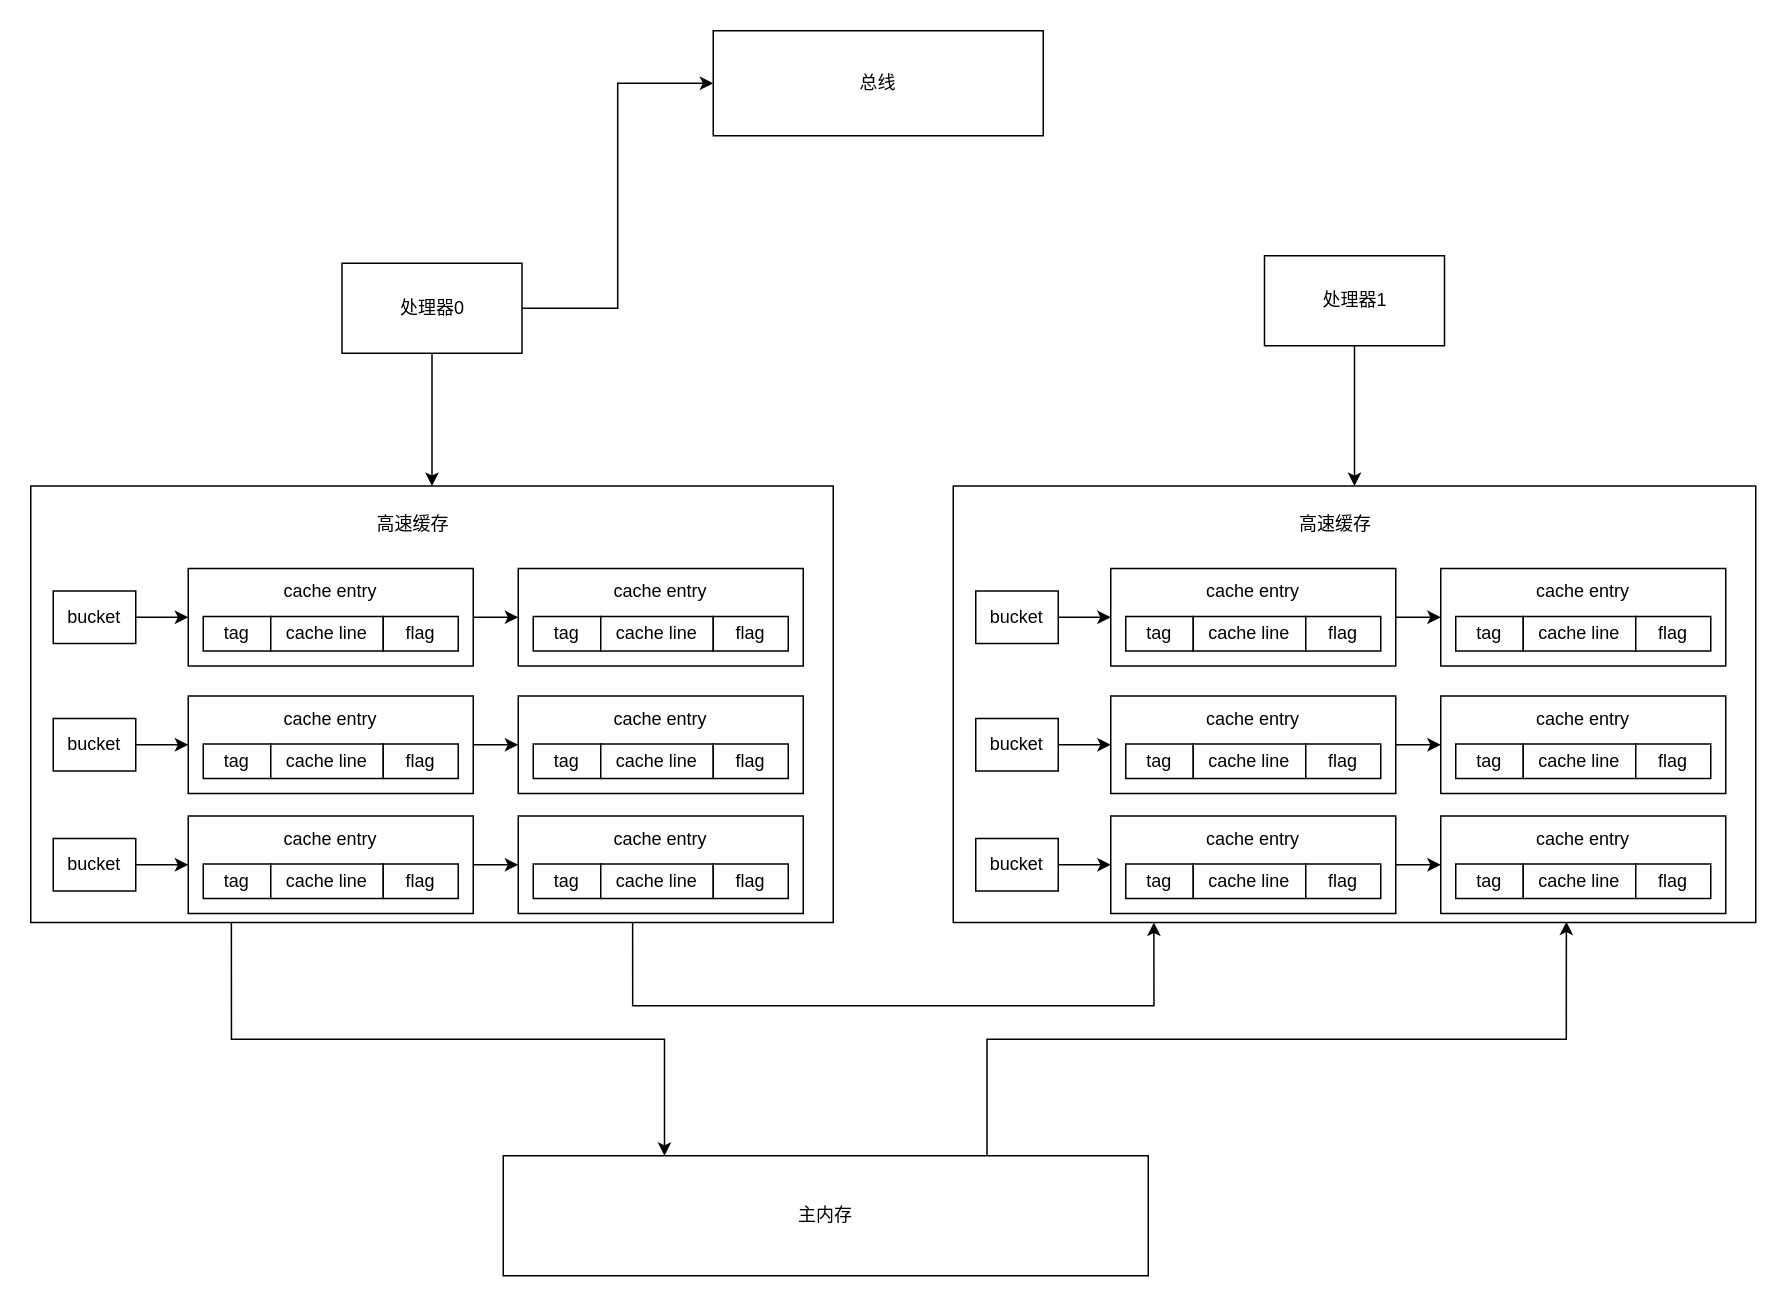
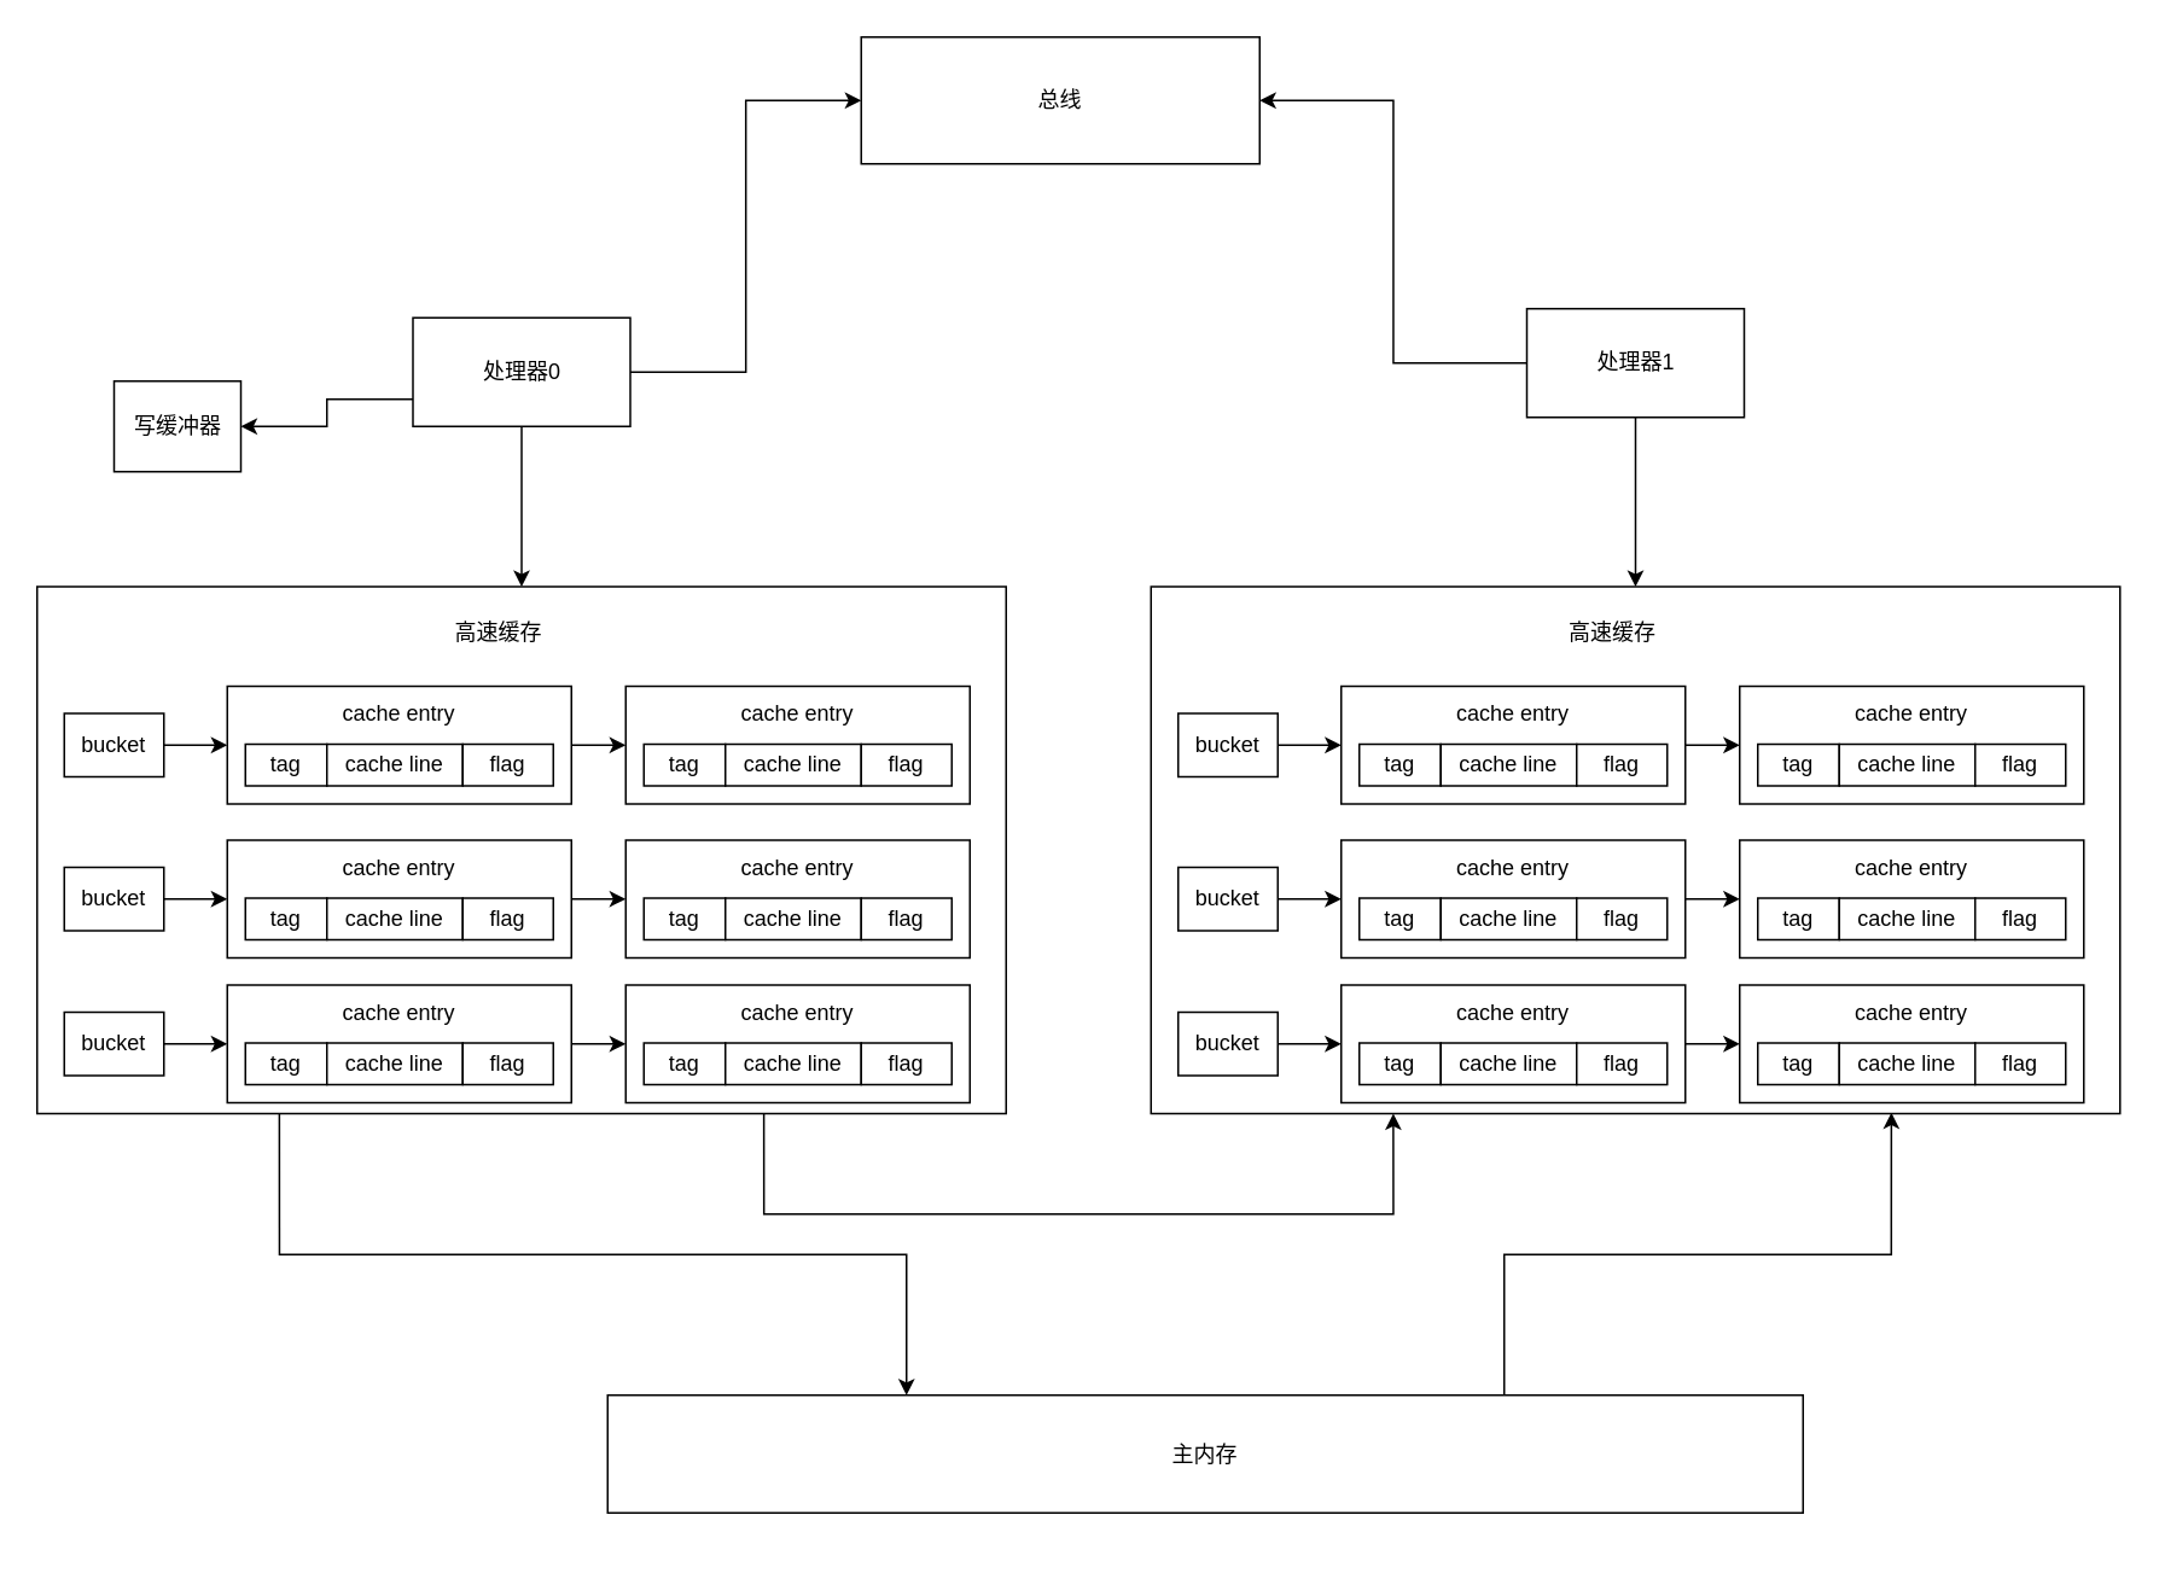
+ <mxCell id="95" style="edgeStyle=orthogonalEdgeStyle;rounded=0;orthogonalLoop=1;jettySize=auto;html=1;entryX=1;entryY=0.5;entryDx=0;entryDy=0;" edge="1" parent="1" source="96" target="93"><mxGeometry relative="1" as="geometry" /></mxCell>
+ <mxCell id="4" style="edgeStyle=orthogonalEdgeStyle;rounded=0;orthogonalLoop=1;jettySize=auto;html=1;exitX=0;exitY=0.75;exitDx=0;exitDy=0;entryX=1;entryY=0.5;entryDx=0;entryDy=0;" edge="1" parent="1" source="5" target="9"><mxGeometry relative="1" as="geometry" /></mxCell>
+ <mxCell id="9" value="写缓冲器" style="rounded=0;whiteSpace=wrap;html=1;" vertex="1" parent="1"><mxGeometry x="62.5" y="210" width="70" height="50" as="geometry" /></mxCell>
- <mxCell id="11" value="主内存" style="rounded=0;whiteSpace=wrap;html=1;" vertex="1" parent="1"><mxGeometry x="335" y="770" width="430" height="80" as="geometry" /></mxCell>
+ <mxCell id="11" value="主内存" style="rounded=0;whiteSpace=wrap;html=1;" vertex="1" parent="1"><mxGeometry x="335" y="770" width="660" height="65" as="geometry" /></mxCell>
